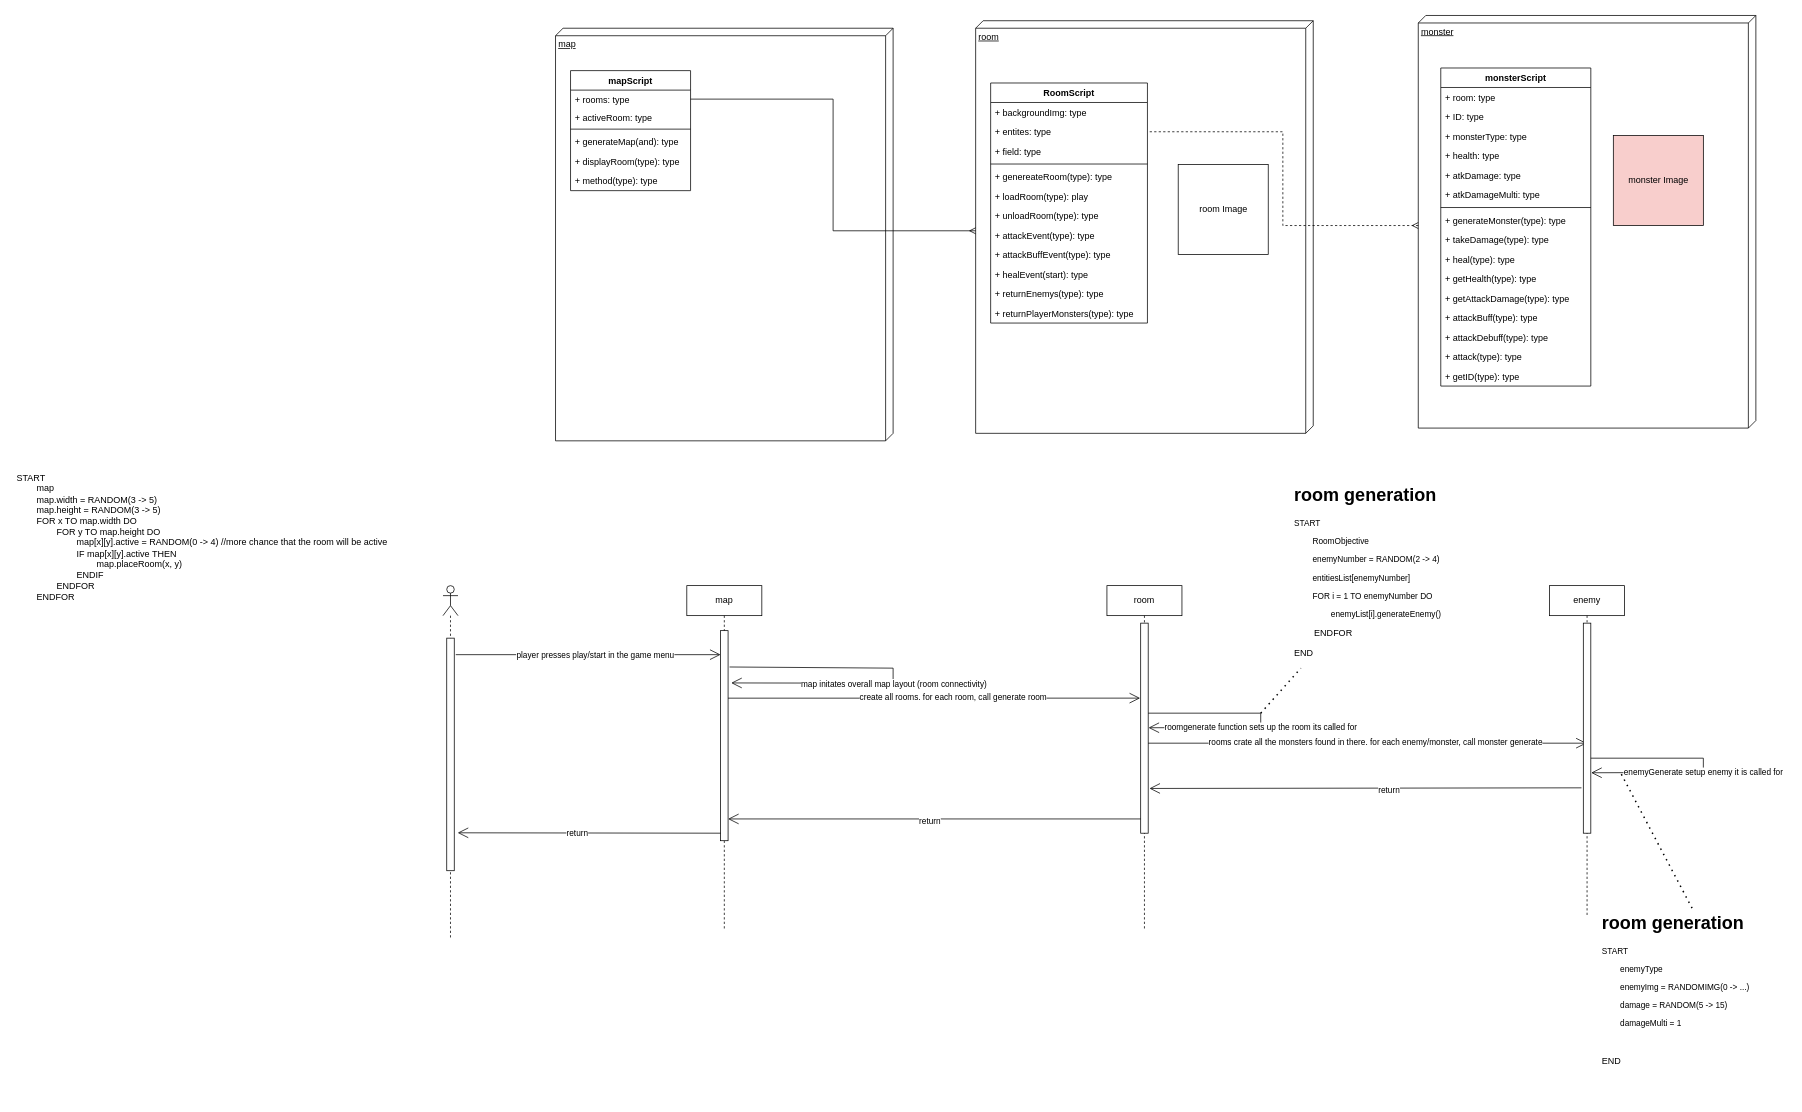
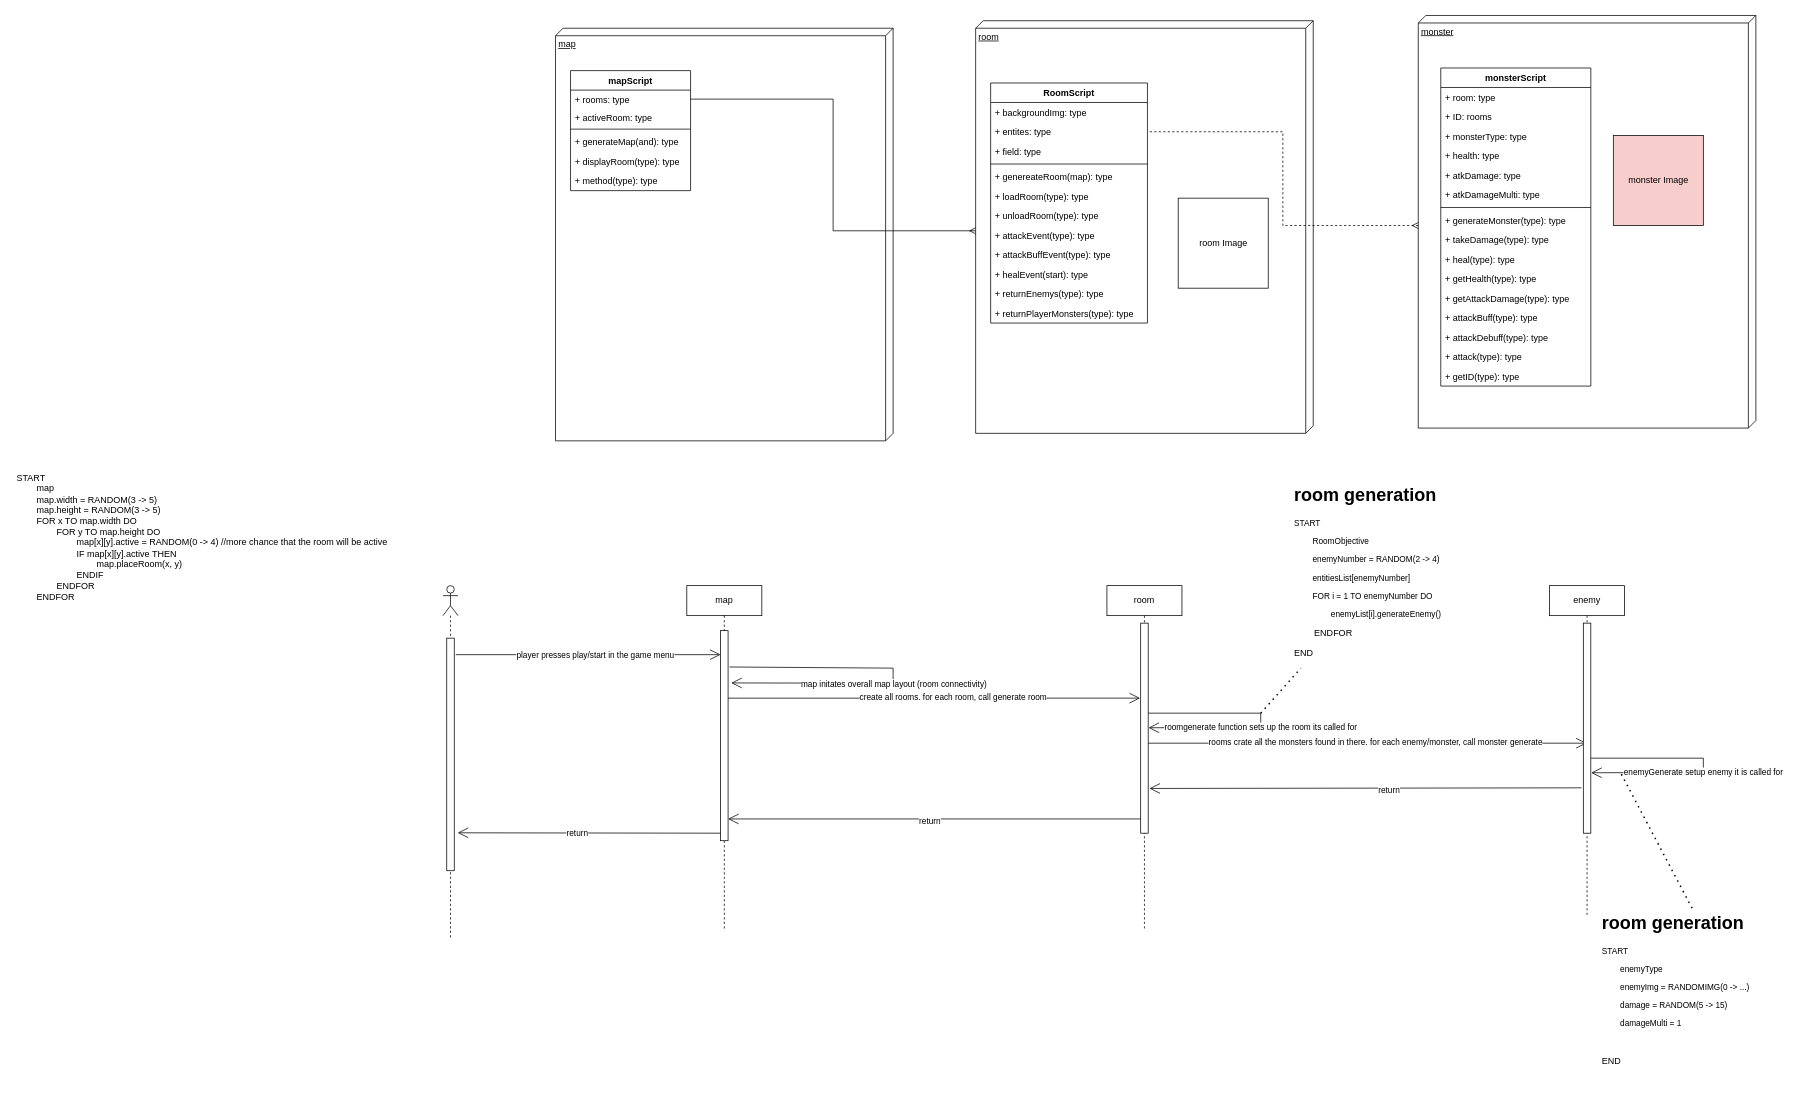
- <mxCell id="6" value="+ ID: type" style="text;strokeColor=none;fillColor=none;align=left;verticalAlign=top;spacingLeft=4;spacingRight=4;overflow=hidden;rotatable=0;points=[[0,0.5],[1,0.5]];portConstraint=eastwest;" vertex="1" parent="4"><mxGeometry y="52" width="200" height="26" as="geometry" /></mxCell>
+ <mxCell id="6" value="+ ID: rooms" style="text;strokeColor=none;fillColor=none;align=left;verticalAlign=top;spacingLeft=4;spacingRight=4;overflow=hidden;rotatable=0;points=[[0,0.5],[1,0.5]];portConstraint=eastwest;" vertex="1" parent="4"><mxGeometry y="52" width="200" height="26" as="geometry" /></mxCell>
- <mxCell id="28" value="+ genereateRoom(type): type" style="text;strokeColor=none;fillColor=none;align=left;verticalAlign=top;spacingLeft=4;spacingRight=4;overflow=hidden;rotatable=0;points=[[0,0.5],[1,0.5]];portConstraint=eastwest;" vertex="1" parent="23"><mxGeometry y="112" width="209" height="26" as="geometry" /></mxCell>
+ <mxCell id="28" value="+ genereateRoom(map): type" style="text;strokeColor=none;fillColor=none;align=left;verticalAlign=top;spacingLeft=4;spacingRight=4;overflow=hidden;rotatable=0;points=[[0,0.5],[1,0.5]];portConstraint=eastwest;" vertex="1" parent="23"><mxGeometry y="112" width="209" height="26" as="geometry" /></mxCell>
- <mxCell id="29" value="+ loadRoom(type): play" style="text;strokeColor=none;fillColor=none;align=left;verticalAlign=top;spacingLeft=4;spacingRight=4;overflow=hidden;rotatable=0;points=[[0,0.5],[1,0.5]];portConstraint=eastwest;" vertex="1" parent="23"><mxGeometry y="138" width="209" height="26" as="geometry" /></mxCell>
+ <mxCell id="29" value="+ loadRoom(type): type" style="text;strokeColor=none;fillColor=none;align=left;verticalAlign=top;spacingLeft=4;spacingRight=4;overflow=hidden;rotatable=0;points=[[0,0.5],[1,0.5]];portConstraint=eastwest;" vertex="1" parent="23"><mxGeometry y="138" width="209" height="26" as="geometry" /></mxCell>
- <mxCell id="36" value="room Image" style="html=1;" vertex="1" parent="1"><mxGeometry x="1570" y="218.5" width="120" height="120" as="geometry" /></mxCell>
+ <mxCell id="36" value="room Image" style="html=1;" vertex="1" parent="1"><mxGeometry x="1570" y="263.5" width="120" height="120" as="geometry" /></mxCell>
